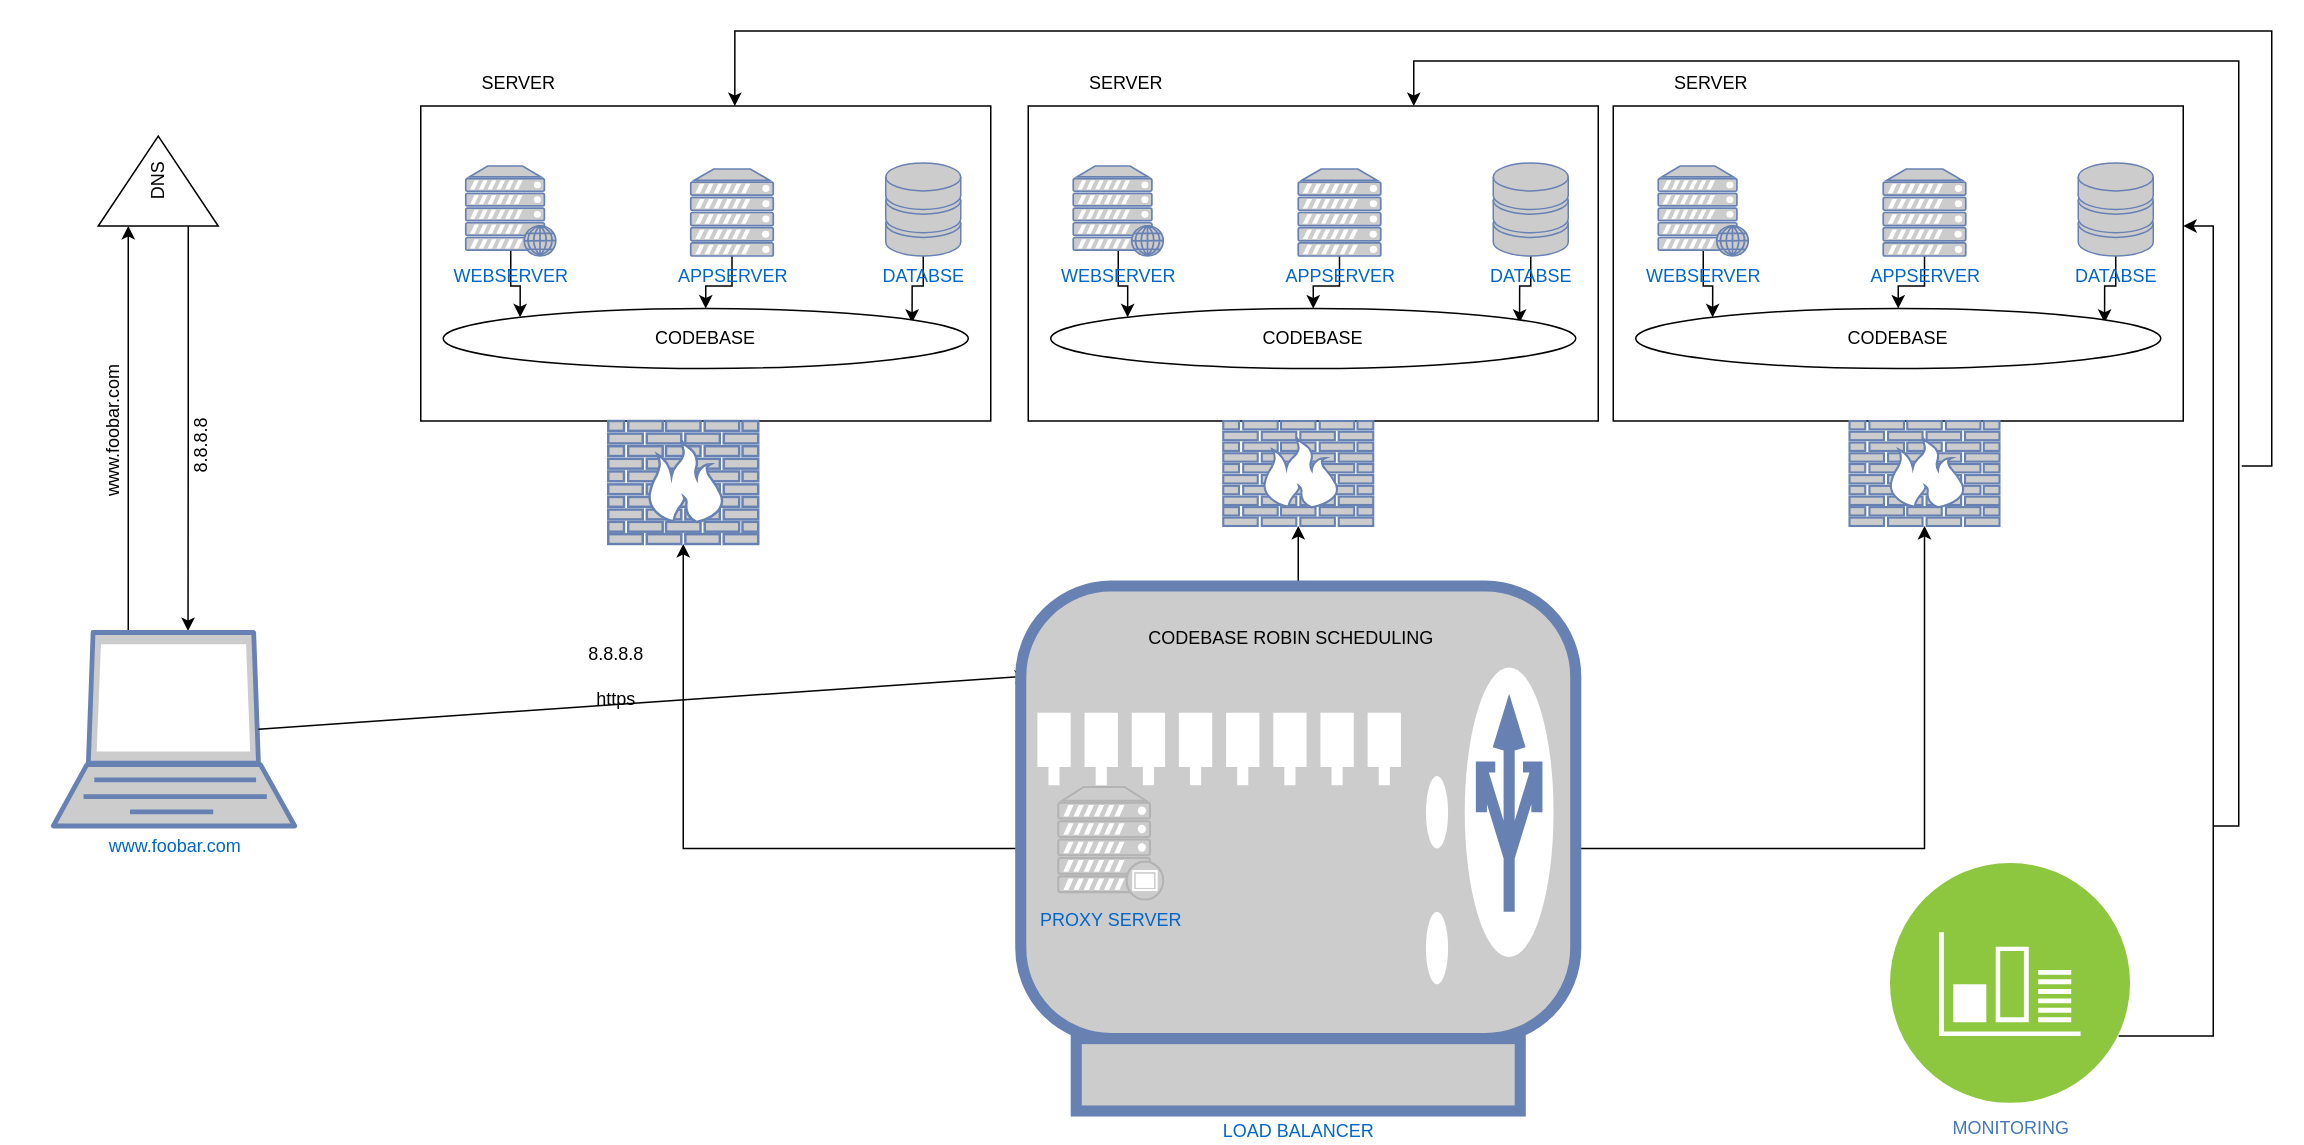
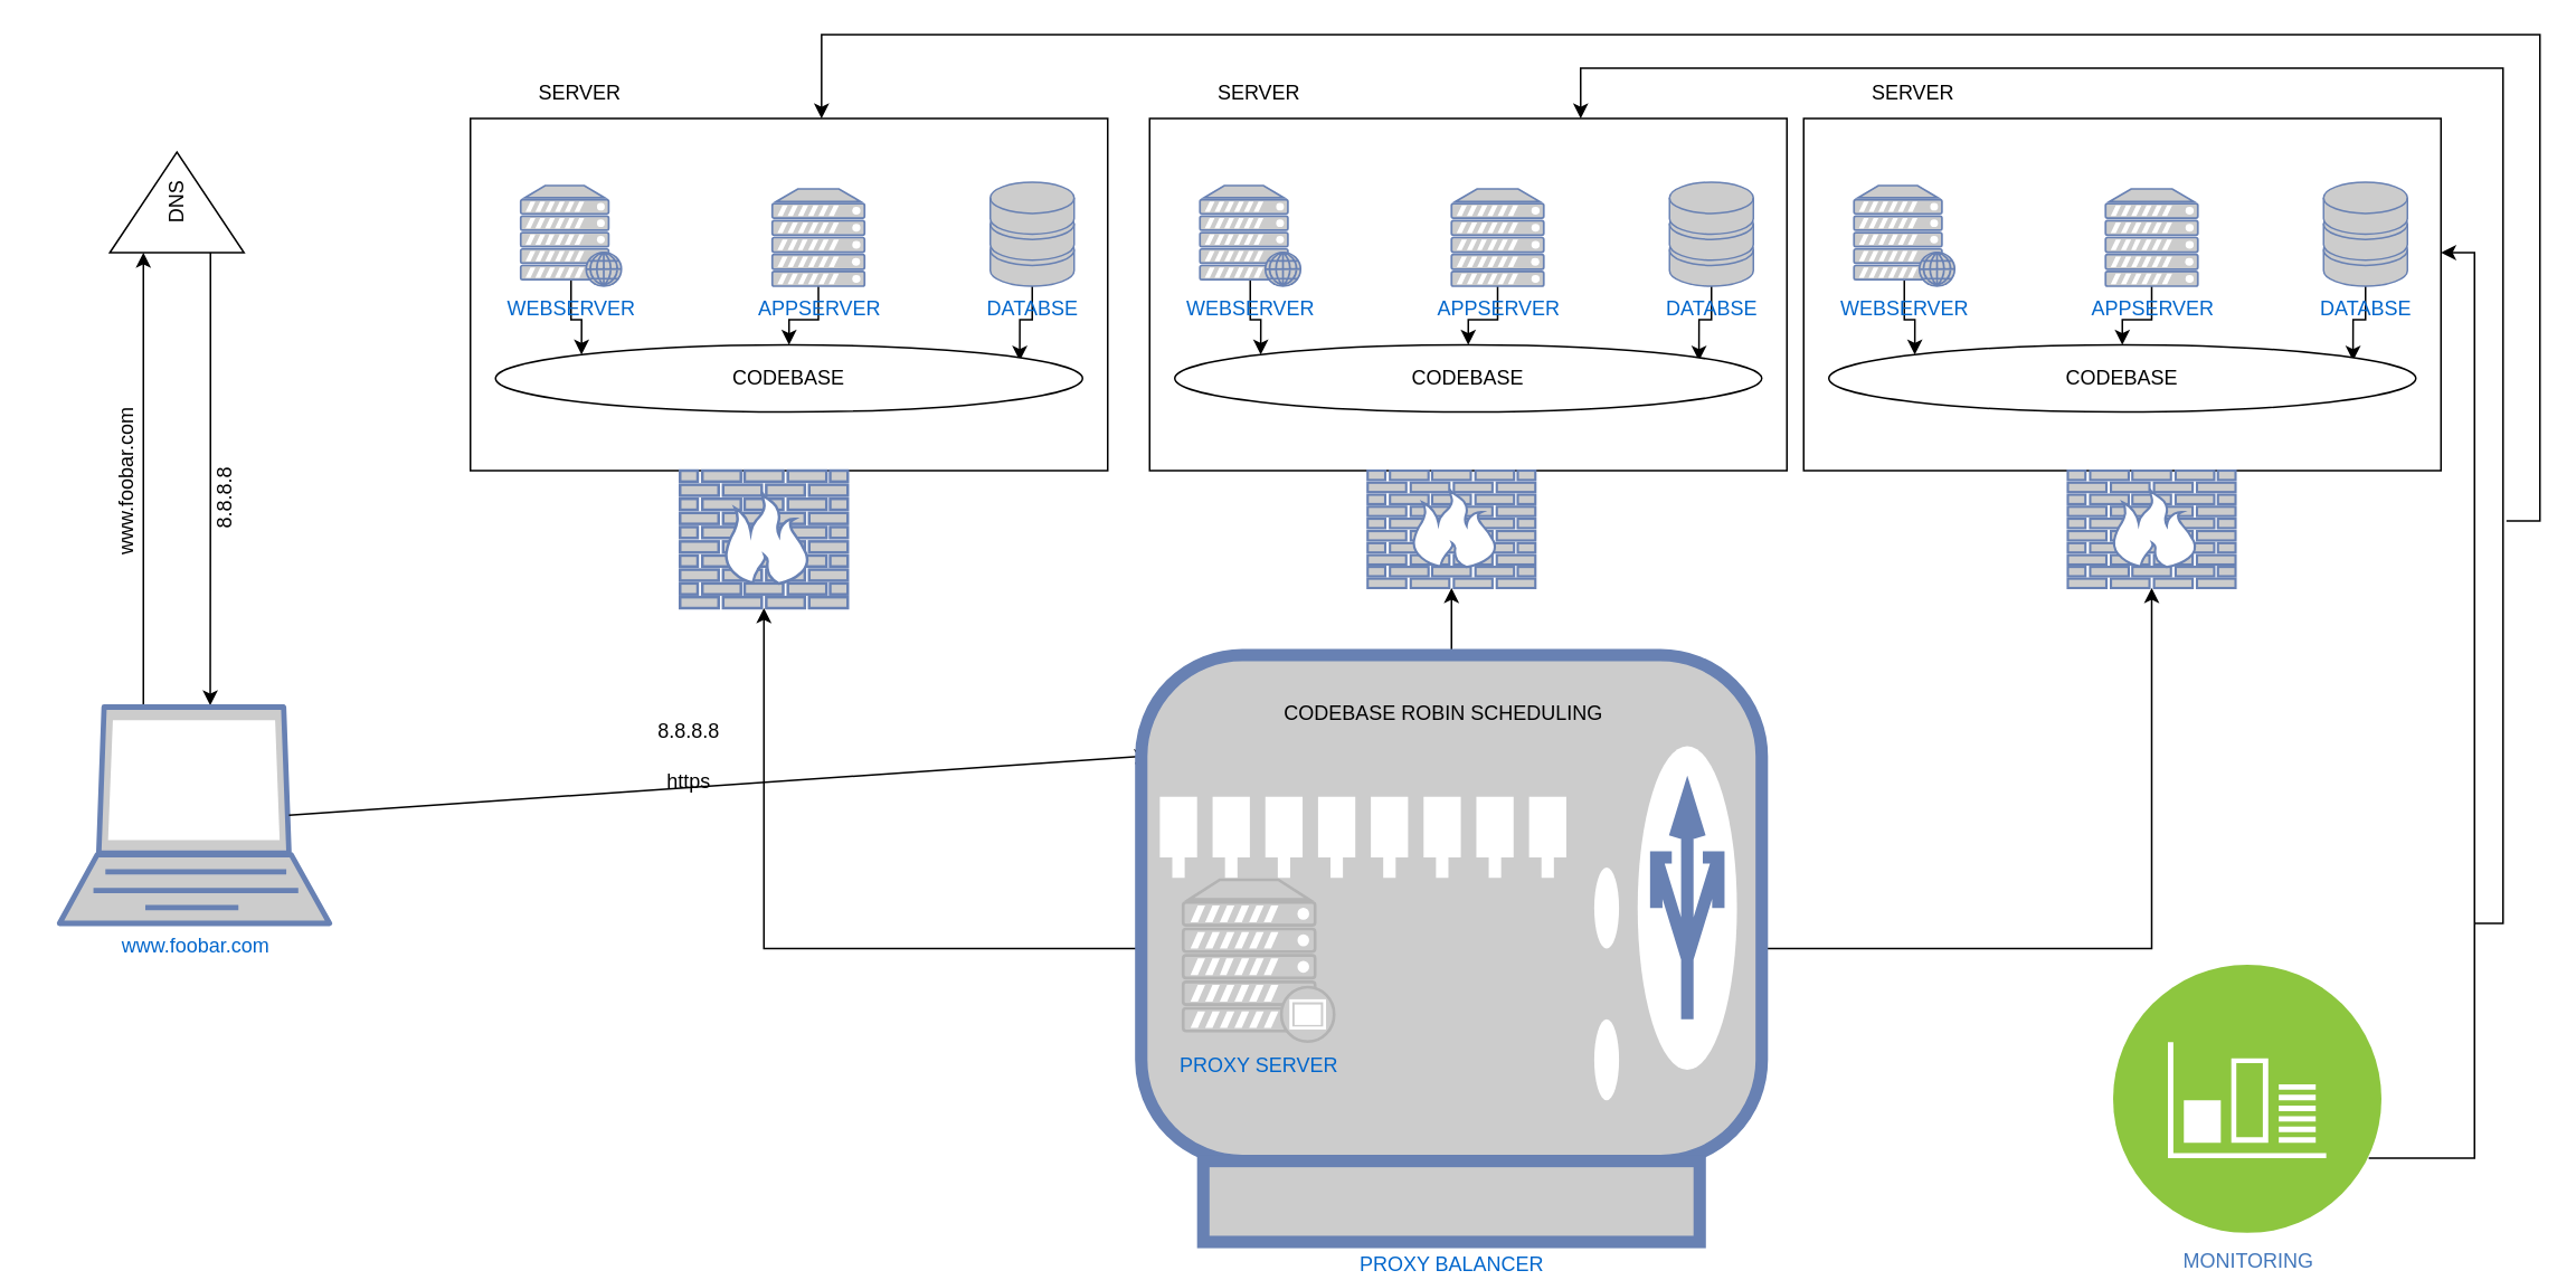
- <mxCell id="45" value="PROXY SERVER" style="fontColor=#0066CC;verticalAlign=top;verticalLabelPosition=bottom;labelPosition=center;align=center;html=1;outlineConnect=0;fillColor=#CCCCCC;strokeColor=#B3B3B3;gradientColor=none;gradientDirection=north;strokeWidth=2;shape=mxgraph.networks.proxy_server;" vertex="1" parent="1"><mxGeometry x="705" y="524" width="70" height="75" as="geometry" /></mxCell>
+ <mxCell id="45" value="PROXY SERVER" style="fontColor=#0066CC;verticalAlign=top;verticalLabelPosition=bottom;labelPosition=center;align=center;html=1;outlineConnect=0;fillColor=#CCCCCC;strokeColor=#B3B3B3;gradientColor=none;gradientDirection=north;strokeWidth=2;shape=mxgraph.networks.proxy_server;" vertex="1" parent="1"><mxGeometry x="705" y="524" width="90" height="96.5" as="geometry" /></mxCell>
- <mxCell id="44" value="LOAD BALANCER" style="fontColor=#0066CC;verticalAlign=top;verticalLabelPosition=bottom;labelPosition=center;align=center;html=1;outlineConnect=0;fillColor=#CCCCCC;strokeColor=#6881B3;gradientColor=none;gradientDirection=north;strokeWidth=2;shape=mxgraph.networks.load_balancer;" vertex="1" parent="1"><mxGeometry x="680" y="390" width="370" height="350" as="geometry" /></mxCell>
+ <mxCell id="44" value="PROXY BALANCER" style="fontColor=#0066CC;verticalAlign=top;verticalLabelPosition=bottom;labelPosition=center;align=center;html=1;outlineConnect=0;fillColor=#CCCCCC;strokeColor=#6881B3;gradientColor=none;gradientDirection=north;strokeWidth=2;shape=mxgraph.networks.load_balancer;" vertex="1" parent="1"><mxGeometry x="680" y="390" width="370" height="350" as="geometry" /></mxCell>
